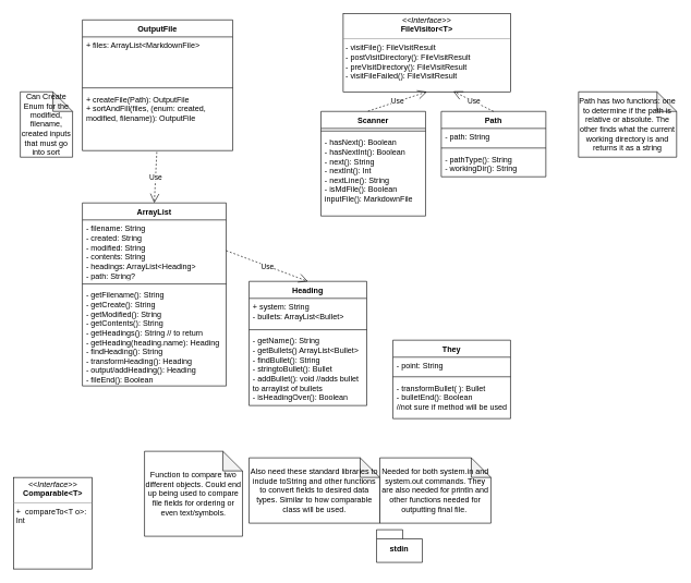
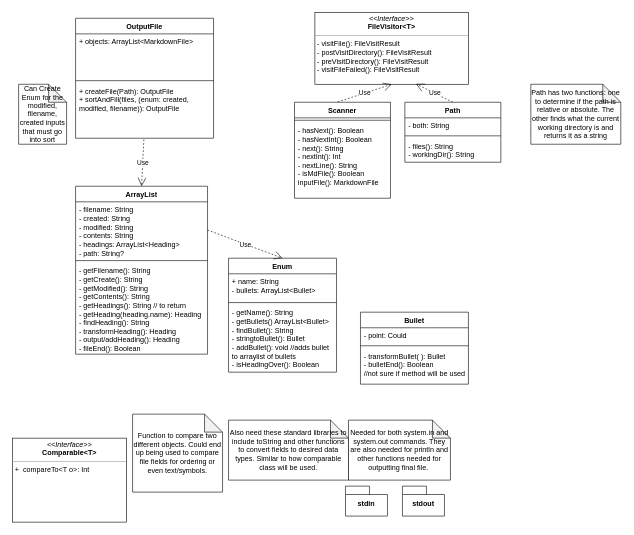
- <mxCell id="15" value="+ files: ArrayList&amp;lt;MarkdownFile&amp;gt;&lt;br&gt;" style="text;strokeColor=none;fillColor=none;align=left;verticalAlign=top;spacingLeft=4;spacingRight=4;overflow=hidden;rotatable=0;points=[[0,0.5],[1,0.5]];portConstraint=eastwest;whiteSpace=wrap;html=1;" parent="14" vertex="1"><mxGeometry y="26" width="230" height="74" as="geometry" /></mxCell>
+ <mxCell id="15" value="+ objects: ArrayList&amp;lt;MarkdownFile&amp;gt;&lt;br&gt;" style="text;strokeColor=none;fillColor=none;align=left;verticalAlign=top;spacingLeft=4;spacingRight=4;overflow=hidden;rotatable=0;points=[[0,0.5],[1,0.5]];portConstraint=eastwest;whiteSpace=wrap;html=1;" parent="14" vertex="1"><mxGeometry y="26" width="230" height="74" as="geometry" /></mxCell>
- <mxCell id="30" value="- path: String" style="text;strokeColor=none;fillColor=none;align=left;verticalAlign=top;spacingLeft=4;spacingRight=4;overflow=hidden;rotatable=0;points=[[0,0.5],[1,0.5]];portConstraint=eastwest;whiteSpace=wrap;html=1;" parent="29" vertex="1"><mxGeometry y="26" width="160" height="26" as="geometry" /></mxCell>
+ <mxCell id="30" value="- both: String" style="text;strokeColor=none;fillColor=none;align=left;verticalAlign=top;spacingLeft=4;spacingRight=4;overflow=hidden;rotatable=0;points=[[0,0.5],[1,0.5]];portConstraint=eastwest;whiteSpace=wrap;html=1;" parent="29" vertex="1"><mxGeometry y="26" width="160" height="26" as="geometry" /></mxCell>
- <mxCell id="32" value="- pathType(): String&lt;br&gt;- workingDir(): String" style="text;strokeColor=none;fillColor=none;align=left;verticalAlign=top;spacingLeft=4;spacingRight=4;overflow=hidden;rotatable=0;points=[[0,0.5],[1,0.5]];portConstraint=eastwest;whiteSpace=wrap;html=1;" parent="29" vertex="1"><mxGeometry y="60" width="160" height="40" as="geometry" /></mxCell>
+ <mxCell id="32" value="- files(): String&lt;br&gt;- workingDir(): String" style="text;strokeColor=none;fillColor=none;align=left;verticalAlign=top;spacingLeft=4;spacingRight=4;overflow=hidden;rotatable=0;points=[[0,0.5],[1,0.5]];portConstraint=eastwest;whiteSpace=wrap;html=1;" parent="29" vertex="1"><mxGeometry y="60" width="160" height="40" as="geometry" /></mxCell>
- <mxCell id="6" value="Heading" style="swimlane;fontStyle=1;align=center;verticalAlign=top;childLayout=stackLayout;horizontal=1;startSize=26;horizontalStack=0;resizeParent=1;resizeParentMax=0;resizeLast=0;collapsible=1;marginBottom=0;whiteSpace=wrap;html=1;" parent="1" vertex="1"><mxGeometry x="380" y="430" width="180" height="190" as="geometry" /></mxCell>
+ <mxCell id="6" value="Enum" style="swimlane;fontStyle=1;align=center;verticalAlign=top;childLayout=stackLayout;horizontal=1;startSize=26;horizontalStack=0;resizeParent=1;resizeParentMax=0;resizeLast=0;collapsible=1;marginBottom=0;whiteSpace=wrap;html=1;" parent="1" vertex="1"><mxGeometry x="380" y="430" width="180" height="190" as="geometry" /></mxCell>
- <mxCell id="7" value="+ system: String&lt;br&gt;- bullets: ArrayList&amp;lt;Bullet&amp;gt;" style="text;strokeColor=none;fillColor=none;align=left;verticalAlign=top;spacingLeft=4;spacingRight=4;overflow=hidden;rotatable=0;points=[[0,0.5],[1,0.5]];portConstraint=eastwest;whiteSpace=wrap;html=1;" parent="6" vertex="1"><mxGeometry y="26" width="180" height="44" as="geometry" /></mxCell>
+ <mxCell id="7" value="+ name: String&lt;br&gt;- bullets: ArrayList&amp;lt;Bullet&amp;gt;" style="text;strokeColor=none;fillColor=none;align=left;verticalAlign=top;spacingLeft=4;spacingRight=4;overflow=hidden;rotatable=0;points=[[0,0.5],[1,0.5]];portConstraint=eastwest;whiteSpace=wrap;html=1;" parent="6" vertex="1"><mxGeometry y="26" width="180" height="44" as="geometry" /></mxCell>
- <mxCell id="10" value="They" style="swimlane;fontStyle=1;align=center;verticalAlign=top;childLayout=stackLayout;horizontal=1;startSize=26;horizontalStack=0;resizeParent=1;resizeParentMax=0;resizeLast=0;collapsible=1;marginBottom=0;whiteSpace=wrap;html=1;" parent="1" vertex="1"><mxGeometry x="600" y="520" width="180" height="120" as="geometry" /></mxCell>
+ <mxCell id="10" value="Bullet" style="swimlane;fontStyle=1;align=center;verticalAlign=top;childLayout=stackLayout;horizontal=1;startSize=26;horizontalStack=0;resizeParent=1;resizeParentMax=0;resizeLast=0;collapsible=1;marginBottom=0;whiteSpace=wrap;html=1;" parent="1" vertex="1"><mxGeometry x="600" y="520" width="180" height="120" as="geometry" /></mxCell>
- <mxCell id="11" value="- point: String" style="text;strokeColor=none;fillColor=none;align=left;verticalAlign=top;spacingLeft=4;spacingRight=4;overflow=hidden;rotatable=0;points=[[0,0.5],[1,0.5]];portConstraint=eastwest;whiteSpace=wrap;html=1;" parent="10" vertex="1"><mxGeometry y="26" width="180" height="26" as="geometry" /></mxCell>
+ <mxCell id="11" value="- point: Could" style="text;strokeColor=none;fillColor=none;align=left;verticalAlign=top;spacingLeft=4;spacingRight=4;overflow=hidden;rotatable=0;points=[[0,0.5],[1,0.5]];portConstraint=eastwest;whiteSpace=wrap;html=1;" parent="10" vertex="1"><mxGeometry y="26" width="180" height="26" as="geometry" /></mxCell>
- <mxCell id="21" value="&lt;p style=&quot;margin:0px;margin-top:4px;text-align:center;&quot;&gt;&lt;i&gt;&amp;lt;&amp;lt;Interface&amp;gt;&amp;gt;&lt;/i&gt;&lt;br&gt;&lt;b&gt;Comparable&amp;lt;T&amp;gt;&lt;/b&gt;&lt;/p&gt;&lt;hr size=&quot;1&quot;&gt;&lt;p style=&quot;margin:0px;margin-left:4px;&quot;&gt;&lt;span style=&quot;background-color: initial;&quot;&gt;+&amp;nbsp; compareTo&amp;lt;T o&amp;gt;: Int&lt;/span&gt;&lt;/p&gt;" style="verticalAlign=top;align=left;overflow=fill;fontSize=12;fontFamily=Helvetica;html=1;whiteSpace=wrap;" parent="1" vertex="1"><mxGeometry x="20" y="730" width="120" height="140" as="geometry" /></mxCell>
+ <mxCell id="21" value="&lt;p style=&quot;margin:0px;margin-top:4px;text-align:center;&quot;&gt;&lt;i&gt;&amp;lt;&amp;lt;Interface&amp;gt;&amp;gt;&lt;/i&gt;&lt;br&gt;&lt;b&gt;Comparable&amp;lt;T&amp;gt;&lt;/b&gt;&lt;/p&gt;&lt;hr size=&quot;1&quot;&gt;&lt;p style=&quot;margin:0px;margin-left:4px;&quot;&gt;&lt;span style=&quot;background-color: initial;&quot;&gt;+&amp;nbsp; compareTo&amp;lt;T o&amp;gt;: Int&lt;/span&gt;&lt;/p&gt;" style="verticalAlign=top;align=left;overflow=fill;fontSize=12;fontFamily=Helvetica;html=1;whiteSpace=wrap;" parent="1" vertex="1"><mxGeometry x="20" y="730" width="190" height="140" as="geometry" /></mxCell>
+ <mxCell id="23" value="stdout" style="shape=folder;fontStyle=1;spacingTop=10;tabWidth=40;tabHeight=14;tabPosition=left;html=1;whiteSpace=wrap;" parent="1" vertex="1"><mxGeometry x="670" y="810" width="70" height="50" as="geometry" /></mxCell>
